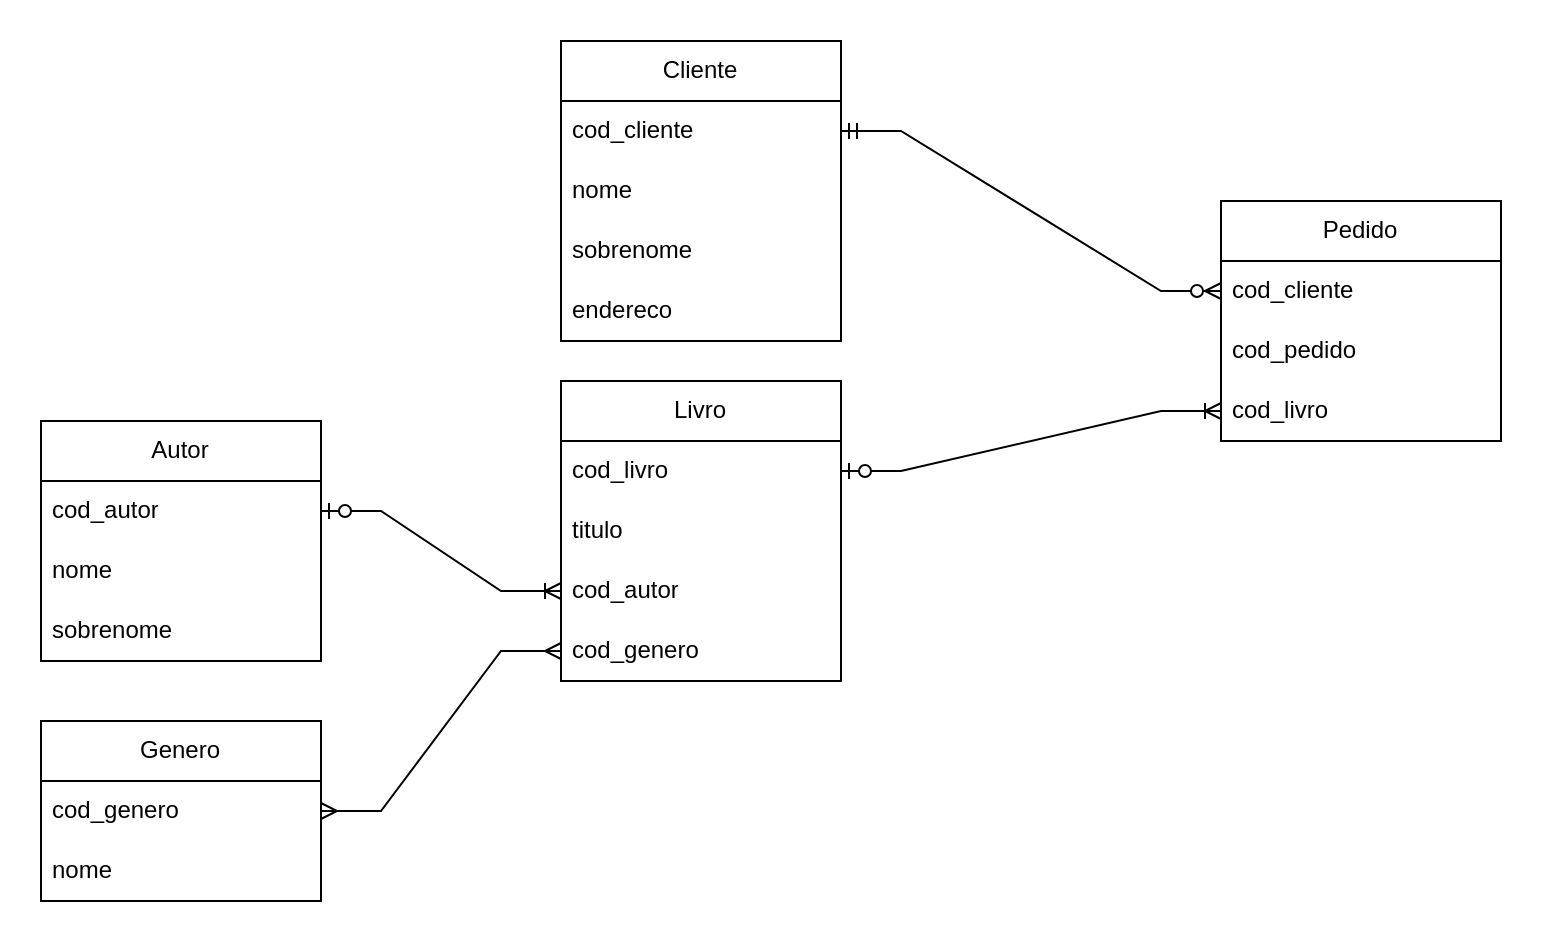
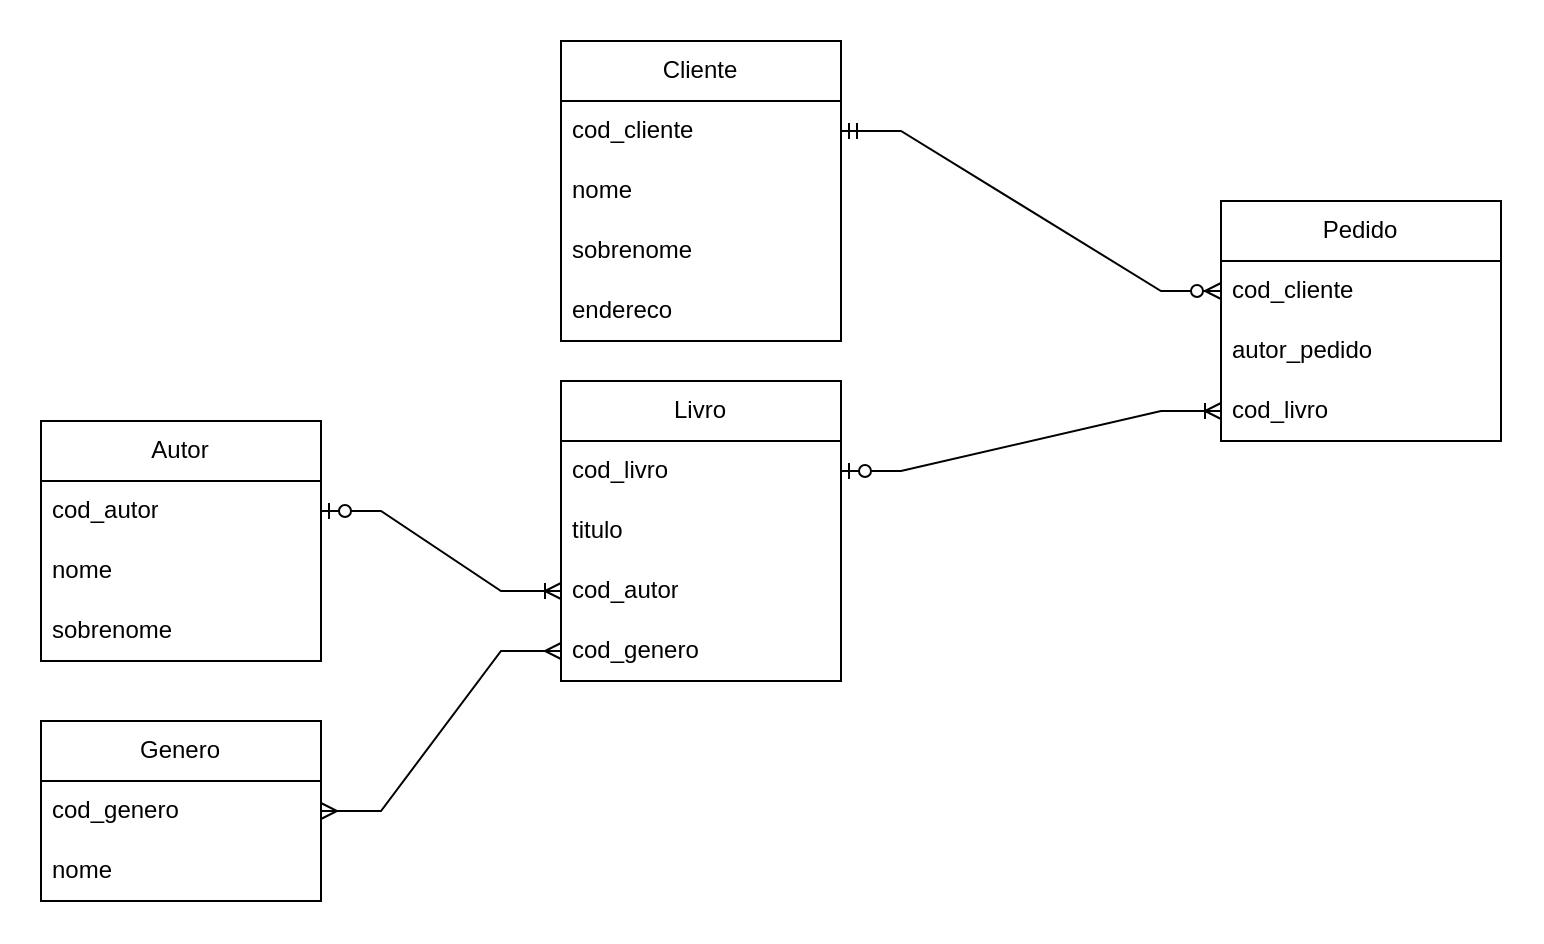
- <mxCell id="21" value="&lt;div&gt;cod_pedido&lt;/div&gt;" style="text;strokeColor=none;fillColor=none;align=left;verticalAlign=middle;spacingLeft=4;spacingRight=4;overflow=hidden;points=[[0,0.5],[1,0.5]];portConstraint=eastwest;rotatable=0;whiteSpace=wrap;html=1;" parent="19" vertex="1"><mxGeometry y="60" width="140" height="30" as="geometry" /></mxCell>
+ <mxCell id="21" value="&lt;div&gt;autor_pedido&lt;/div&gt;" style="text;strokeColor=none;fillColor=none;align=left;verticalAlign=middle;spacingLeft=4;spacingRight=4;overflow=hidden;points=[[0,0.5],[1,0.5]];portConstraint=eastwest;rotatable=0;whiteSpace=wrap;html=1;" parent="19" vertex="1"><mxGeometry y="60" width="140" height="30" as="geometry" /></mxCell>
